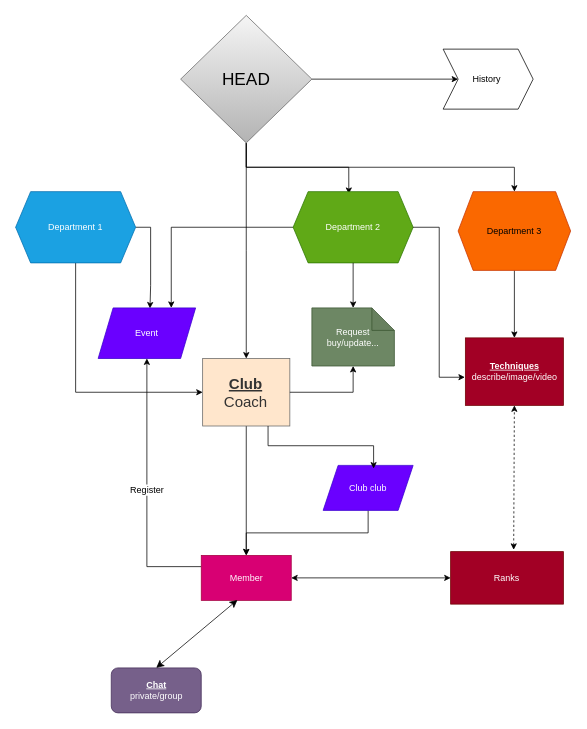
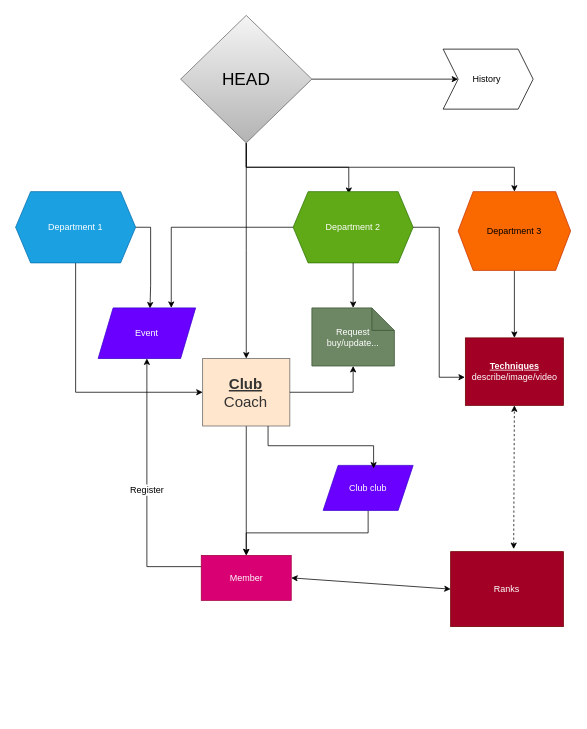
- <mxCell id="4" value="Ranks" style="rounded=0;whiteSpace=wrap;html=1;fillColor=#a20025;fontColor=#ffffff;strokeColor=#6F0000;" vertex="1" parent="1"><mxGeometry x="600.01" y="735" width="150.37" height="70" as="geometry" /></mxCell>
+ <mxCell id="4" value="Ranks" style="rounded=0;whiteSpace=wrap;html=1;fillColor=#a20025;fontColor=#ffffff;strokeColor=#6F0000;" vertex="1" parent="1"><mxGeometry x="600.01" y="735" width="150.37" height="100" as="geometry" /></mxCell>
- <mxCell id="16" value="" style="edgeStyle=none;orthogonalLoop=1;jettySize=auto;html=1;endArrow=classic;startArrow=classic;endSize=8;startSize=8;rounded=0;fontFamily=Helvetica;fontSize=12;fontColor=default;entryX=0.402;entryY=0.991;entryDx=0;entryDy=0;entryPerimeter=0;exitX=0.5;exitY=0;exitDx=0;exitDy=0;" edge="1" parent="1" source="15" target="14"><mxGeometry width="100" relative="1" as="geometry"><mxPoint x="20" y="790" as="sourcePoint" /><mxPoint x="120" y="790" as="targetPoint" /><Array as="points" /></mxGeometry></mxCell>
- <mxCell id="15" value="&lt;b&gt;&lt;u&gt;Chat&lt;/u&gt;&lt;/b&gt;&lt;div&gt;private/group&lt;/div&gt;" style="rounded=1;whiteSpace=wrap;html=1;fillColor=#76608a;fontColor=#ffffff;strokeColor=#432D57;" vertex="1" parent="1"><mxGeometry x="147.5" y="890" width="120" height="60" as="geometry" /></mxCell>
